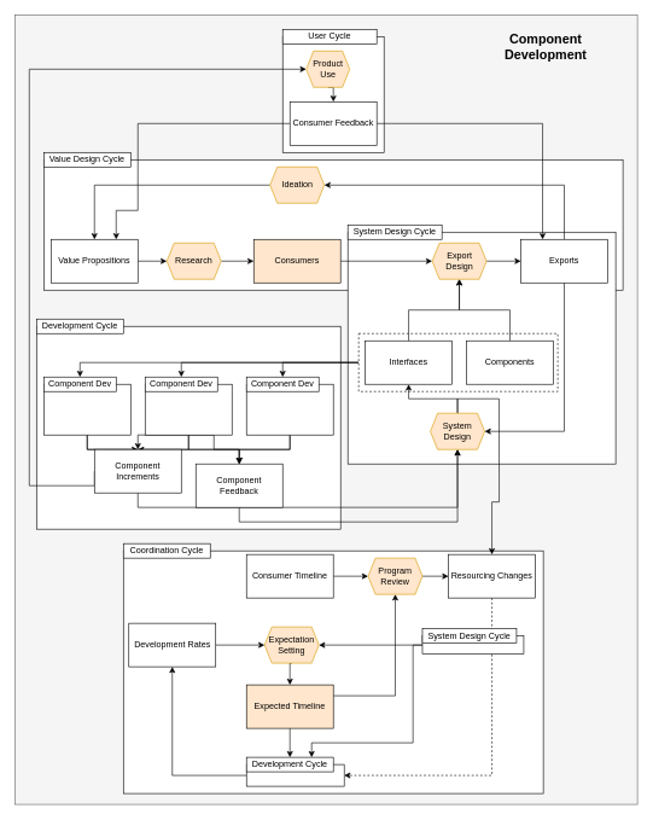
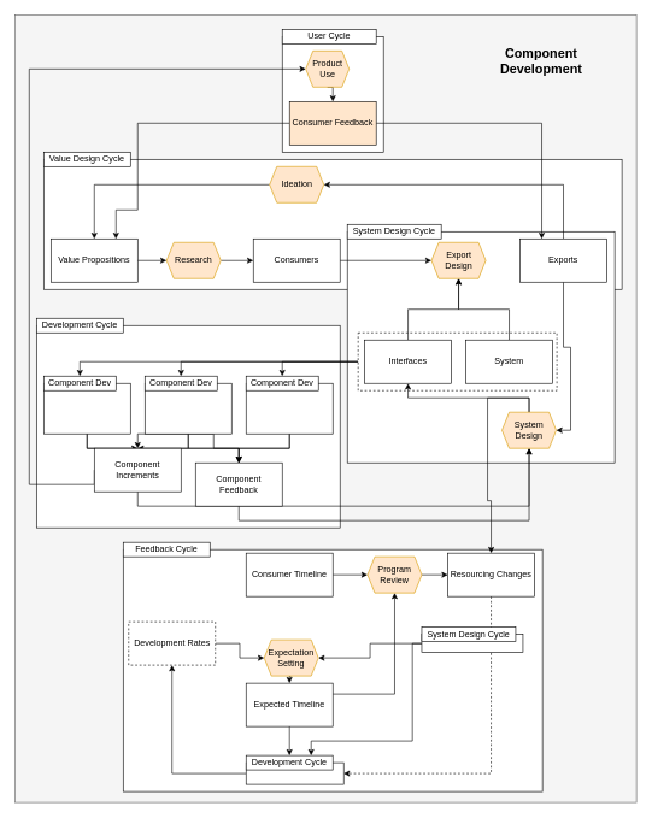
- <mxCell id="79" value="&lt;b&gt;&lt;font style=&quot;font-size: 18px;&quot;&gt;Component Development&lt;/font&gt;&lt;/b&gt;" style="text;html=1;strokeColor=none;fillColor=none;align=center;verticalAlign=middle;whiteSpace=wrap;rounded=0;" vertex="1" parent="1"><mxGeometry x="644" width="219" height="50" as="geometry" y="40" /></mxCell>
+ <mxCell id="79" value="&lt;b&gt;&lt;font style=&quot;font-size: 18px;&quot;&gt;Component Development&lt;/font&gt;&lt;/b&gt;" style="text;html=1;strokeColor=none;fillColor=none;align=center;verticalAlign=middle;whiteSpace=wrap;rounded=0;" vertex="1" parent="1"><mxGeometry x="639" y="60" width="219" height="50" as="geometry" /></mxCell>
- <mxCell id="57" value="Consumer Feedback" style="rounded=0;whiteSpace=wrap;html=1;" vertex="1" parent="1"><mxGeometry x="400" y="140" width="120" height="60" as="geometry" /></mxCell>
+ <mxCell id="57" value="Consumer Feedback" style="rounded=0;whiteSpace=wrap;html=1;fillColor=#ffe6cc;" vertex="1" parent="1"><mxGeometry x="400" y="140" width="120" height="60" as="geometry" /></mxCell>
- <mxCell id="18" value="Consumers" style="rounded=0;whiteSpace=wrap;html=1;fillColor=#ffe6cc;" vertex="1" parent="1"><mxGeometry x="350" y="330" width="120" height="60" as="geometry" /></mxCell>
+ <mxCell id="18" value="Consumers" style="rounded=0;whiteSpace=wrap;html=1;" vertex="1" parent="1"><mxGeometry x="350" y="330" width="120" height="60" as="geometry" /></mxCell>
- <mxCell id="19" style="edgeStyle=orthogonalEdgeStyle;rounded=0;orthogonalLoop=1;jettySize=auto;html=1;exitX=1;exitY=0.5;exitDx=0;exitDy=0;" edge="1" parent="1" source="20" target="23"><mxGeometry relative="1" as="geometry" /></mxCell>
- <mxCell id="31" value="Components" style="rounded=0;whiteSpace=wrap;html=1;" vertex="1" parent="1"><mxGeometry x="644" y="470" width="120" height="60" as="geometry" /></mxCell>
+ <mxCell id="31" value="System" style="rounded=0;whiteSpace=wrap;html=1;" vertex="1" parent="1"><mxGeometry x="644" y="470" width="120" height="60" as="geometry" /></mxCell>
- <mxCell id="29" value="System Design" style="shape=hexagon;perimeter=hexagonPerimeter2;whiteSpace=wrap;html=1;fixedSize=1;size=10;fillColor=#ffe6cc;strokeColor=#d79b00;" vertex="1" parent="1"><mxGeometry x="594" y="570" width="75" height="50" as="geometry" /></mxCell>
+ <mxCell id="29" value="System Design" style="shape=hexagon;perimeter=hexagonPerimeter2;whiteSpace=wrap;html=1;fixedSize=1;size=10;fillColor=#ffe6cc;strokeColor=#d79b00;" vertex="1" parent="1"><mxGeometry x="694" y="570" width="75" height="50" as="geometry" /></mxCell>
- <mxCell id="77" value="Coordination Cycle" style="rounded=0;whiteSpace=wrap;html=1;strokeColor=#000000;" vertex="1" parent="1"><mxGeometry x="170" y="750" width="120" height="20" as="geometry" /></mxCell>
+ <mxCell id="77" value="Feedback Cycle" style="rounded=0;whiteSpace=wrap;html=1;strokeColor=#000000;" vertex="1" parent="1"><mxGeometry x="170" y="750" width="120" height="20" as="geometry" /></mxCell>
- <mxCell id="65" value="Development Rates" style="rounded=0;whiteSpace=wrap;html=1;strokeColor=#000000;" vertex="1" parent="1"><mxGeometry x="177.5" y="860" width="120" height="60" as="geometry" /></mxCell>
+ <mxCell id="65" value="Development Rates" style="rounded=0;whiteSpace=wrap;html=1;strokeColor=#000000;dashed=1;" vertex="1" parent="1"><mxGeometry x="177.5" y="860" width="120" height="60" as="geometry" /></mxCell>
- <mxCell id="70" value="Expectation Setting" style="shape=hexagon;perimeter=hexagonPerimeter2;whiteSpace=wrap;html=1;fixedSize=1;size=10;strokeColor=#d79b00;fillColor=#ffe6cc;" vertex="1" parent="1"><mxGeometry x="365" y="865" width="75" height="50" as="geometry" /></mxCell>
+ <mxCell id="70" value="Expectation Setting" style="shape=hexagon;perimeter=hexagonPerimeter2;whiteSpace=wrap;html=1;fixedSize=1;size=10;strokeColor=#d79b00;fillColor=#ffe6cc;" vertex="1" parent="1"><mxGeometry x="365" y="885" width="75" height="50" as="geometry" /></mxCell>
- <mxCell id="68" value="Expected Timeline" style="rounded=0;whiteSpace=wrap;html=1;strokeColor=#000000;fillColor=#ffe6cc;" vertex="1" parent="1"><mxGeometry x="340" y="945" width="120" height="60" as="geometry" /></mxCell>
+ <mxCell id="68" value="Expected Timeline" style="rounded=0;whiteSpace=wrap;html=1;strokeColor=#000000;" vertex="1" parent="1"><mxGeometry x="340" y="945" width="120" height="60" as="geometry" /></mxCell>
